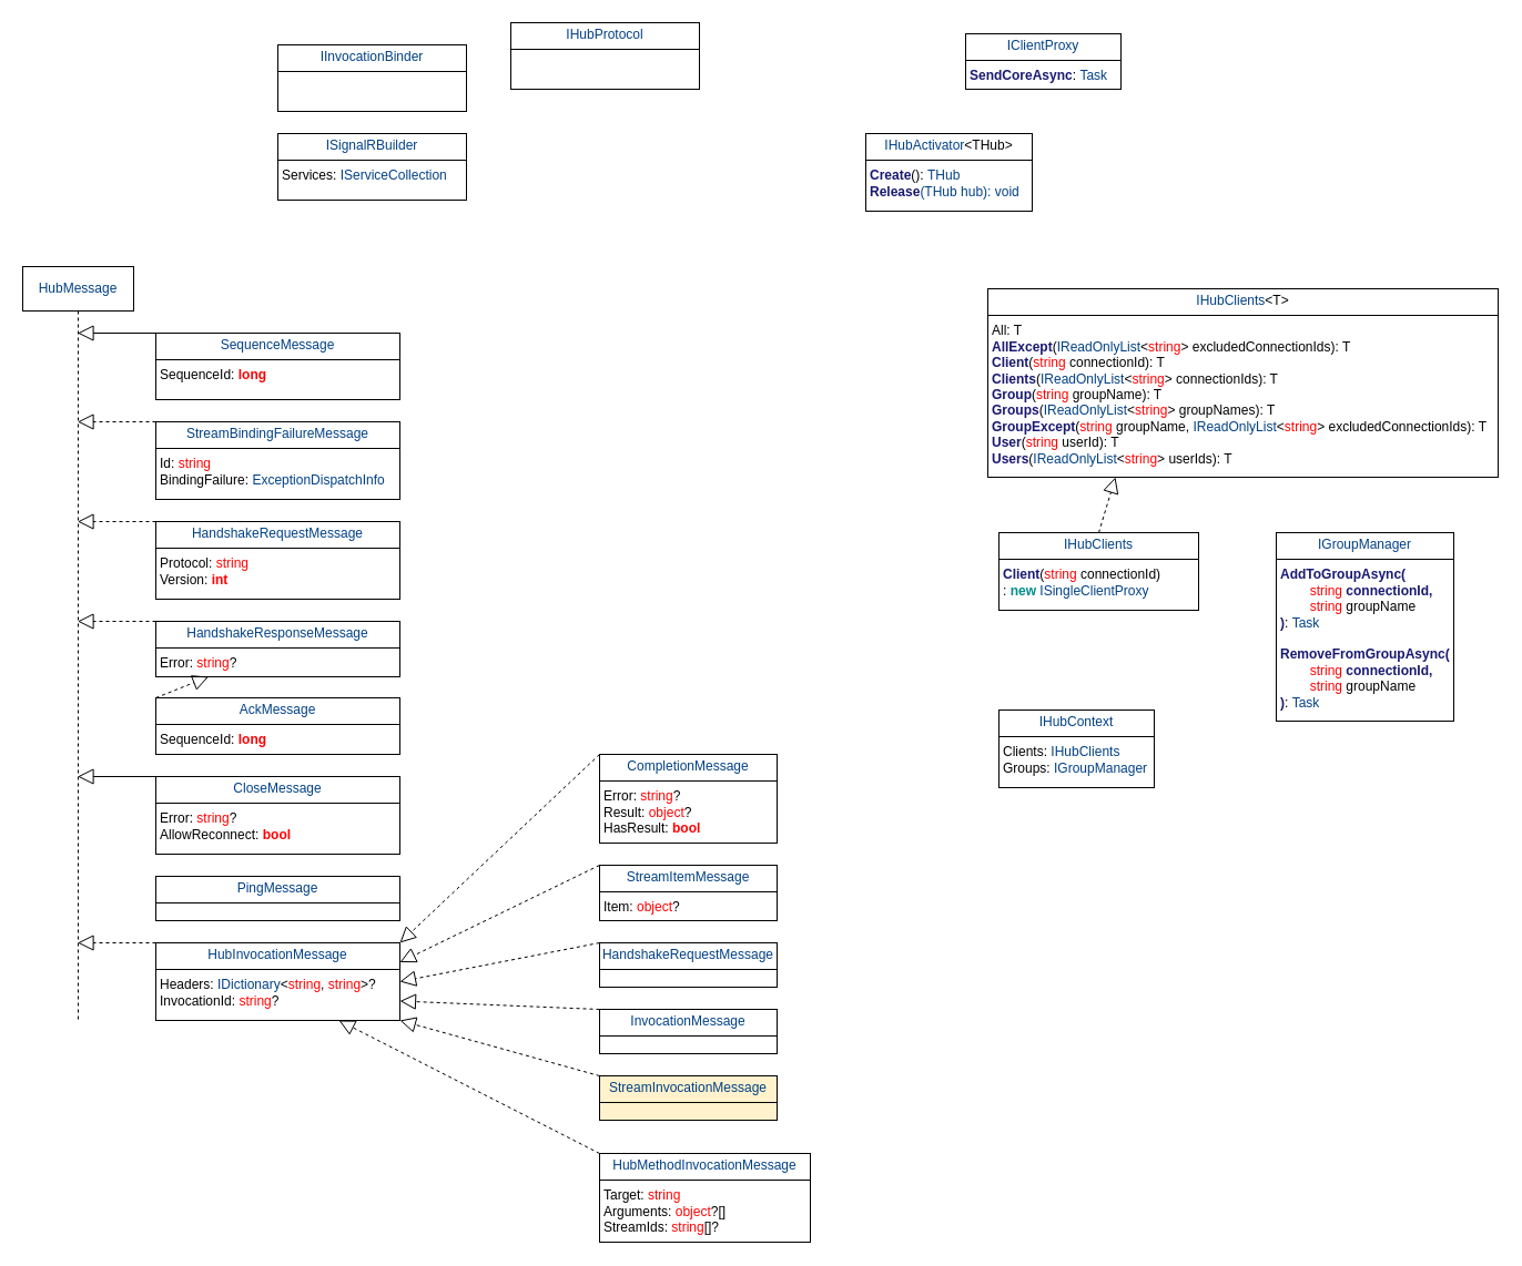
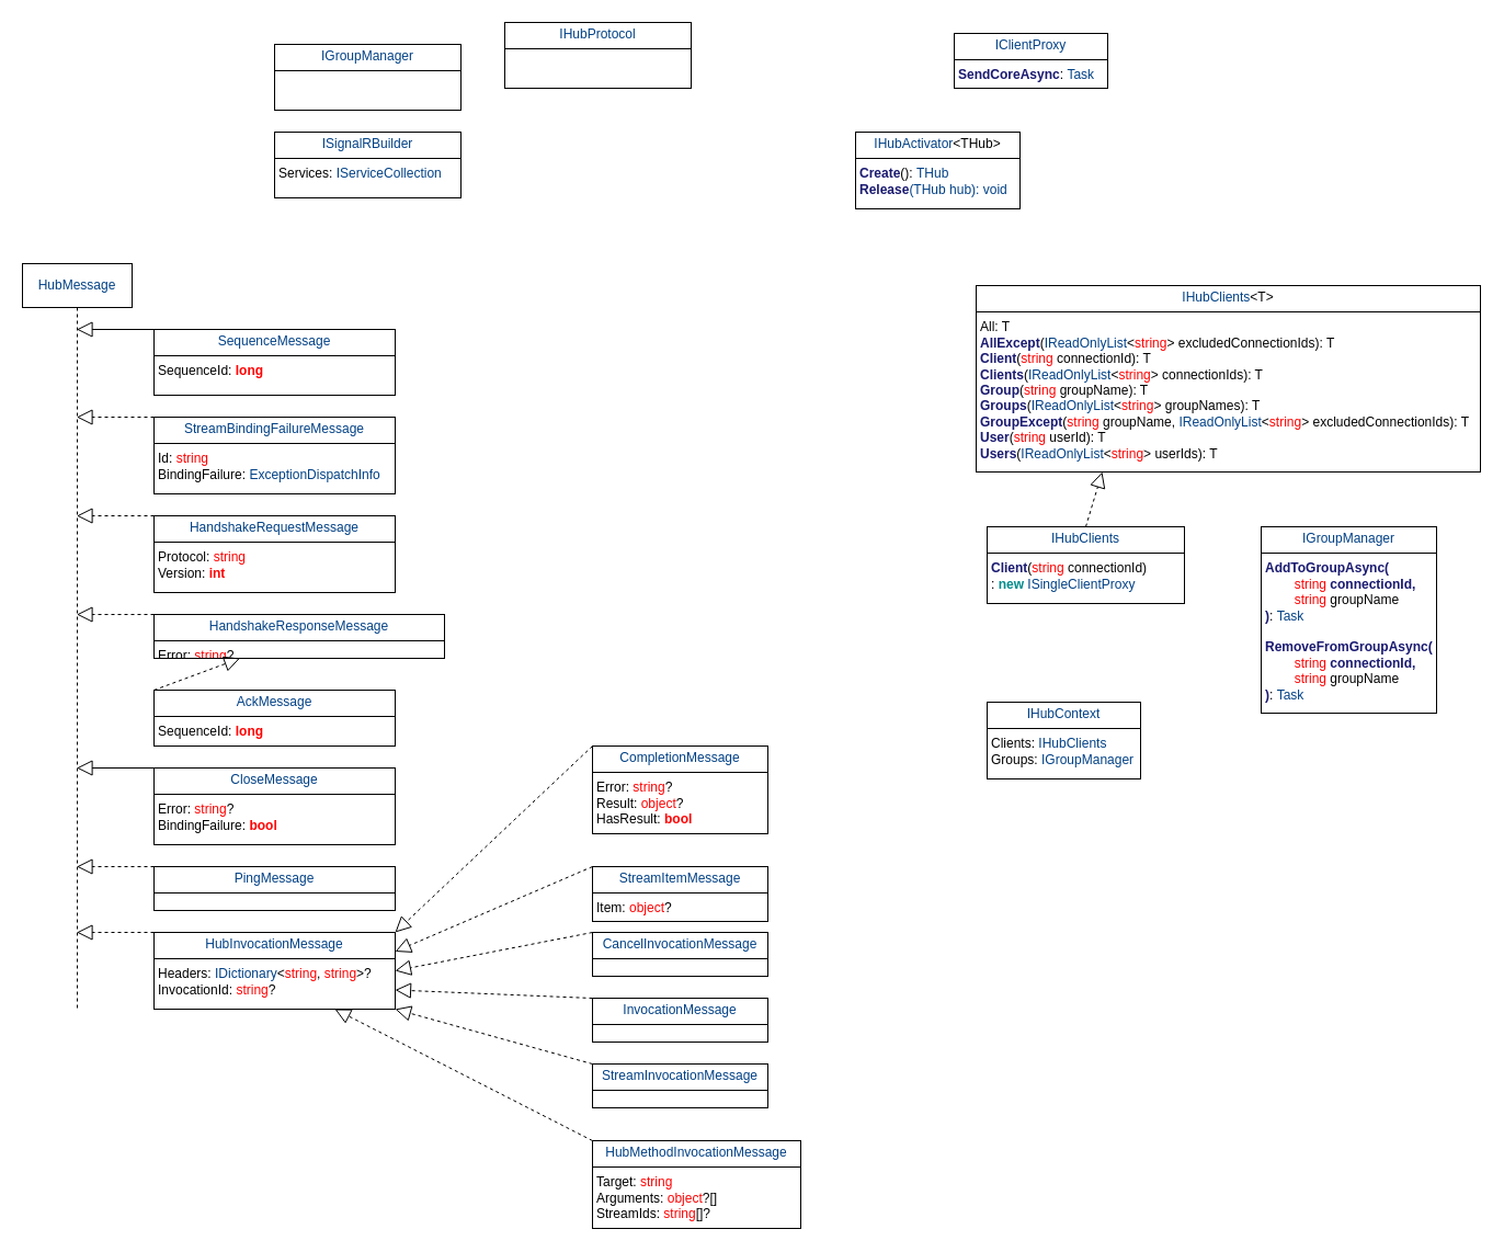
- <mxCell id="2" value="&lt;p style=&quot;margin:0px;margin-top:4px;text-align:center;&quot;&gt;&lt;span style=&quot;color: rgb(0, 64, 133); background-color: transparent; text-align: left;&quot;&gt;IInvocationBinder&lt;/span&gt;&lt;/p&gt;&lt;hr size=&quot;1&quot; style=&quot;border-style:solid;&quot;&gt;&lt;p style=&quot;margin:0px;margin-left:4px;&quot;&gt;&lt;br&gt;&lt;/p&gt;" style="verticalAlign=top;align=left;overflow=fill;html=1;whiteSpace=wrap;" vertex="1" parent="1"><mxGeometry x="250" y="40" width="170" height="60" as="geometry" /></mxCell>
+ <mxCell id="2" value="&lt;p style=&quot;margin:0px;margin-top:4px;text-align:center;&quot;&gt;&lt;span style=&quot;color: rgb(0, 64, 133); background-color: transparent; text-align: left;&quot;&gt;IGroupManager&lt;/span&gt;&lt;/p&gt;&lt;hr size=&quot;1&quot; style=&quot;border-style:solid;&quot;&gt;&lt;p style=&quot;margin:0px;margin-left:4px;&quot;&gt;&lt;br&gt;&lt;/p&gt;" style="verticalAlign=top;align=left;overflow=fill;html=1;whiteSpace=wrap;" vertex="1" parent="1"><mxGeometry x="250" y="40" width="170" height="60" as="geometry" /></mxCell>
- <mxCell id="6" value="&lt;p style=&quot;margin:0px;margin-top:4px;text-align:center;&quot;&gt;&lt;span style=&quot;color: rgb(0, 64, 133);&quot;&gt;HandshakeResponseMessage&lt;/span&gt;&lt;/p&gt;&lt;hr size=&quot;1&quot; style=&quot;border-style:solid;&quot;&gt;&lt;p style=&quot;margin:0px;margin-left:4px;&quot;&gt;&lt;span style=&quot;background-color: transparent; color: light-dark(rgb(0, 0, 0), rgb(255, 255, 255));&quot;&gt;Error&lt;/span&gt;:&amp;nbsp;&lt;span style=&quot;background-color: transparent; color: rgb(255, 0, 0);&quot;&gt;string&lt;/span&gt;&lt;span style=&quot;background-color: transparent; color: light-dark(rgb(0, 0, 0), rgb(255, 255, 255));&quot;&gt;?&lt;/span&gt;&lt;/p&gt;&lt;p style=&quot;margin:0px;margin-left:4px;&quot;&gt;&lt;br&gt;&lt;/p&gt;" style="verticalAlign=top;align=left;overflow=fill;html=1;whiteSpace=wrap;" vertex="1" parent="1"><mxGeometry x="140" y="560" width="220" height="50" as="geometry" /></mxCell>
+ <mxCell id="6" value="&lt;p style=&quot;margin:0px;margin-top:4px;text-align:center;&quot;&gt;&lt;span style=&quot;color: rgb(0, 64, 133);&quot;&gt;HandshakeResponseMessage&lt;/span&gt;&lt;/p&gt;&lt;hr size=&quot;1&quot; style=&quot;border-style:solid;&quot;&gt;&lt;p style=&quot;margin:0px;margin-left:4px;&quot;&gt;&lt;span style=&quot;background-color: transparent; color: light-dark(rgb(0, 0, 0), rgb(255, 255, 255));&quot;&gt;Error&lt;/span&gt;:&amp;nbsp;&lt;span style=&quot;background-color: transparent; color: rgb(255, 0, 0);&quot;&gt;string&lt;/span&gt;&lt;span style=&quot;background-color: transparent; color: light-dark(rgb(0, 0, 0), rgb(255, 255, 255));&quot;&gt;?&lt;/span&gt;&lt;/p&gt;&lt;p style=&quot;margin:0px;margin-left:4px;&quot;&gt;&lt;br&gt;&lt;/p&gt;" style="verticalAlign=top;align=left;overflow=fill;html=1;whiteSpace=wrap;" vertex="1" parent="1"><mxGeometry x="140" y="560" width="265" height="40" as="geometry" /></mxCell>
- <mxCell id="20" value="&lt;p style=&quot;margin:0px;margin-top:4px;text-align:center;&quot;&gt;&lt;span style=&quot;color: rgb(0, 64, 133);&quot;&gt;CloseMessage&lt;/span&gt;&lt;/p&gt;&lt;hr size=&quot;1&quot; style=&quot;border-style:solid;&quot;&gt;&lt;p style=&quot;margin:0px;margin-left:4px;&quot;&gt;Error:&amp;nbsp;&lt;span style=&quot;background-color: transparent; color: rgb(255, 0, 0);&quot;&gt;string&lt;/span&gt;&lt;span style=&quot;background-color: transparent; color: light-dark(rgb(0, 0, 0), rgb(255, 255, 255));&quot;&gt;?&lt;/span&gt;&lt;/p&gt;&lt;p style=&quot;margin:0px;margin-left:4px;&quot;&gt;AllowReconnect:&amp;nbsp;&lt;span style=&quot;background-color: transparent; color: light-dark(rgb(0, 0, 0), rgb(255, 255, 255));&quot;&gt;&lt;/span&gt;&lt;span style=&quot;color: rgb(255, 0, 0); font-weight: bold; background-color: transparent;&quot;&gt;bool&lt;/span&gt;&lt;/p&gt;" style="verticalAlign=top;align=left;overflow=fill;html=1;whiteSpace=wrap;" vertex="1" parent="1"><mxGeometry x="140" y="700" width="220" height="70" as="geometry" /></mxCell>
+ <mxCell id="20" value="&lt;p style=&quot;margin:0px;margin-top:4px;text-align:center;&quot;&gt;&lt;span style=&quot;color: rgb(0, 64, 133);&quot;&gt;CloseMessage&lt;/span&gt;&lt;/p&gt;&lt;hr size=&quot;1&quot; style=&quot;border-style:solid;&quot;&gt;&lt;p style=&quot;margin:0px;margin-left:4px;&quot;&gt;Error:&amp;nbsp;&lt;span style=&quot;background-color: transparent; color: rgb(255, 0, 0);&quot;&gt;string&lt;/span&gt;&lt;span style=&quot;background-color: transparent; color: light-dark(rgb(0, 0, 0), rgb(255, 255, 255));&quot;&gt;?&lt;/span&gt;&lt;/p&gt;&lt;p style=&quot;margin:0px;margin-left:4px;&quot;&gt;BindingFailure:&amp;nbsp;&lt;span style=&quot;background-color: transparent; color: light-dark(rgb(0, 0, 0), rgb(255, 255, 255));&quot;&gt;&lt;/span&gt;&lt;span style=&quot;color: rgb(255, 0, 0); font-weight: bold; background-color: transparent;&quot;&gt;bool&lt;/span&gt;&lt;/p&gt;" style="verticalAlign=top;align=left;overflow=fill;html=1;whiteSpace=wrap;" vertex="1" parent="1"><mxGeometry x="140" y="700" width="220" height="70" as="geometry" /></mxCell>
+ <mxCell id="23" value="" style="endArrow=block;dashed=1;endFill=0;endSize=12;html=1;rounded=0;exitX=0;exitY=0;exitDx=0;exitDy=0;" edge="1" parent="1" source="22" target="10"><mxGeometry width="160" relative="1" as="geometry"><mxPoint y="810" as="sourcePoint" x="-20" /><mxPoint x="80" y="790" as="targetPoint" /></mxGeometry></mxCell>
- <mxCell id="15" value="&lt;p style=&quot;margin:0px;margin-top:4px;text-align:center;&quot;&gt;&lt;span style=&quot;color: rgb(0, 64, 133);&quot;&gt;StreamItemMessage&lt;/span&gt;&lt;/p&gt;&lt;hr size=&quot;1&quot; style=&quot;border-style:solid;&quot;&gt;&lt;p style=&quot;margin:0px;margin-left:4px;&quot;&gt;&lt;span style=&quot;background-color: transparent; color: light-dark(rgb(0, 0, 0), rgb(255, 255, 255));&quot;&gt;Item&lt;/span&gt;:&amp;nbsp;&lt;span style=&quot;background-color: transparent; color: rgb(255, 0, 0);&quot;&gt;object&lt;/span&gt;&lt;span style=&quot;background-color: transparent; color: light-dark(rgb(0, 0, 0), rgb(255, 255, 255));&quot;&gt;?&lt;/span&gt;&lt;/p&gt;&lt;p style=&quot;margin:0px;margin-left:4px;&quot;&gt;&lt;br&gt;&lt;/p&gt;" style="verticalAlign=top;align=left;overflow=fill;html=1;whiteSpace=wrap;" vertex="1" parent="1"><mxGeometry x="540" y="780" width="160" height="50" as="geometry" /></mxCell>
+ <mxCell id="15" value="&lt;p style=&quot;margin:0px;margin-top:4px;text-align:center;&quot;&gt;&lt;span style=&quot;color: rgb(0, 64, 133);&quot;&gt;StreamItemMessage&lt;/span&gt;&lt;/p&gt;&lt;hr size=&quot;1&quot; style=&quot;border-style:solid;&quot;&gt;&lt;p style=&quot;margin:0px;margin-left:4px;&quot;&gt;&lt;span style=&quot;background-color: transparent; color: light-dark(rgb(0, 0, 0), rgb(255, 255, 255));&quot;&gt;Item&lt;/span&gt;:&amp;nbsp;&lt;span style=&quot;background-color: transparent; color: rgb(255, 0, 0);&quot;&gt;object&lt;/span&gt;&lt;span style=&quot;background-color: transparent; color: light-dark(rgb(0, 0, 0), rgb(255, 255, 255));&quot;&gt;?&lt;/span&gt;&lt;/p&gt;&lt;p style=&quot;margin:0px;margin-left:4px;&quot;&gt;&lt;br&gt;&lt;/p&gt;" style="verticalAlign=top;align=left;overflow=fill;html=1;whiteSpace=wrap;" vertex="1" parent="1"><mxGeometry x="540" y="790" width="160" height="50" as="geometry" /></mxCell>
- <mxCell id="4" value="&lt;p style=&quot;margin:0px;margin-top:4px;text-align:center;&quot;&gt;&lt;span style=&quot;color: rgb(0, 64, 133);&quot;&gt;HandshakeRequestMessage&lt;/span&gt;&lt;/p&gt;&lt;hr size=&quot;1&quot; style=&quot;border-style:solid;&quot;&gt;&lt;p style=&quot;margin:0px;margin-left:4px;&quot;&gt;&lt;br&gt;&lt;/p&gt;" style="verticalAlign=top;align=left;overflow=fill;html=1;whiteSpace=wrap;" vertex="1" parent="1"><mxGeometry x="540" y="850" width="160" height="40" as="geometry" /></mxCell>
+ <mxCell id="4" value="&lt;p style=&quot;margin:0px;margin-top:4px;text-align:center;&quot;&gt;&lt;span style=&quot;color: rgb(0, 64, 133);&quot;&gt;CancelInvocationMessage&lt;/span&gt;&lt;/p&gt;&lt;hr size=&quot;1&quot; style=&quot;border-style:solid;&quot;&gt;&lt;p style=&quot;margin:0px;margin-left:4px;&quot;&gt;&lt;br&gt;&lt;/p&gt;" style="verticalAlign=top;align=left;overflow=fill;html=1;whiteSpace=wrap;" vertex="1" parent="1"><mxGeometry x="540" y="850" width="160" height="40" as="geometry" /></mxCell>
- <mxCell id="14" value="&lt;p style=&quot;margin:0px;margin-top:4px;text-align:center;&quot;&gt;&lt;span style=&quot;color: rgb(0, 64, 133);&quot;&gt;StreamInvocationMessage&lt;/span&gt;&lt;/p&gt;&lt;hr size=&quot;1&quot; style=&quot;border-style:solid;&quot;&gt;&lt;p style=&quot;margin:0px;margin-left:4px;&quot;&gt;&lt;br&gt;&lt;/p&gt;" style="verticalAlign=top;align=left;overflow=fill;html=1;whiteSpace=wrap;fillColor=#fff2cc;" vertex="1" parent="1"><mxGeometry x="540" y="970" width="160" height="40" as="geometry" /></mxCell>
+ <mxCell id="14" value="&lt;p style=&quot;margin:0px;margin-top:4px;text-align:center;&quot;&gt;&lt;span style=&quot;color: rgb(0, 64, 133);&quot;&gt;StreamInvocationMessage&lt;/span&gt;&lt;/p&gt;&lt;hr size=&quot;1&quot; style=&quot;border-style:solid;&quot;&gt;&lt;p style=&quot;margin:0px;margin-left:4px;&quot;&gt;&lt;br&gt;&lt;/p&gt;" style="verticalAlign=top;align=left;overflow=fill;html=1;whiteSpace=wrap;" vertex="1" parent="1"><mxGeometry x="540" y="970" width="160" height="40" as="geometry" /></mxCell>
